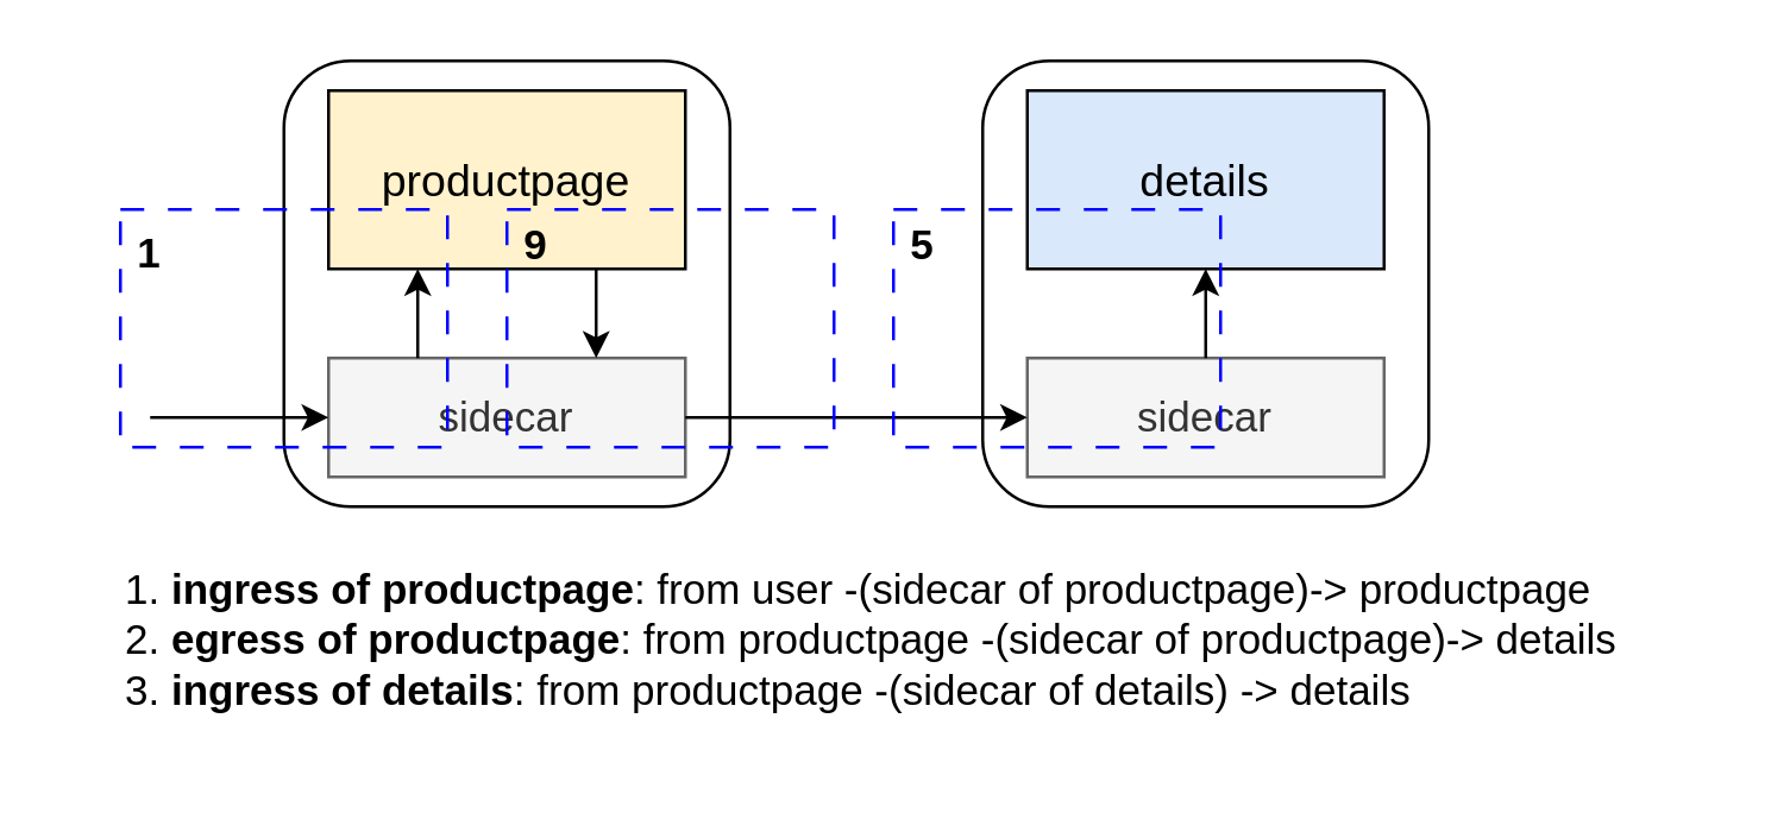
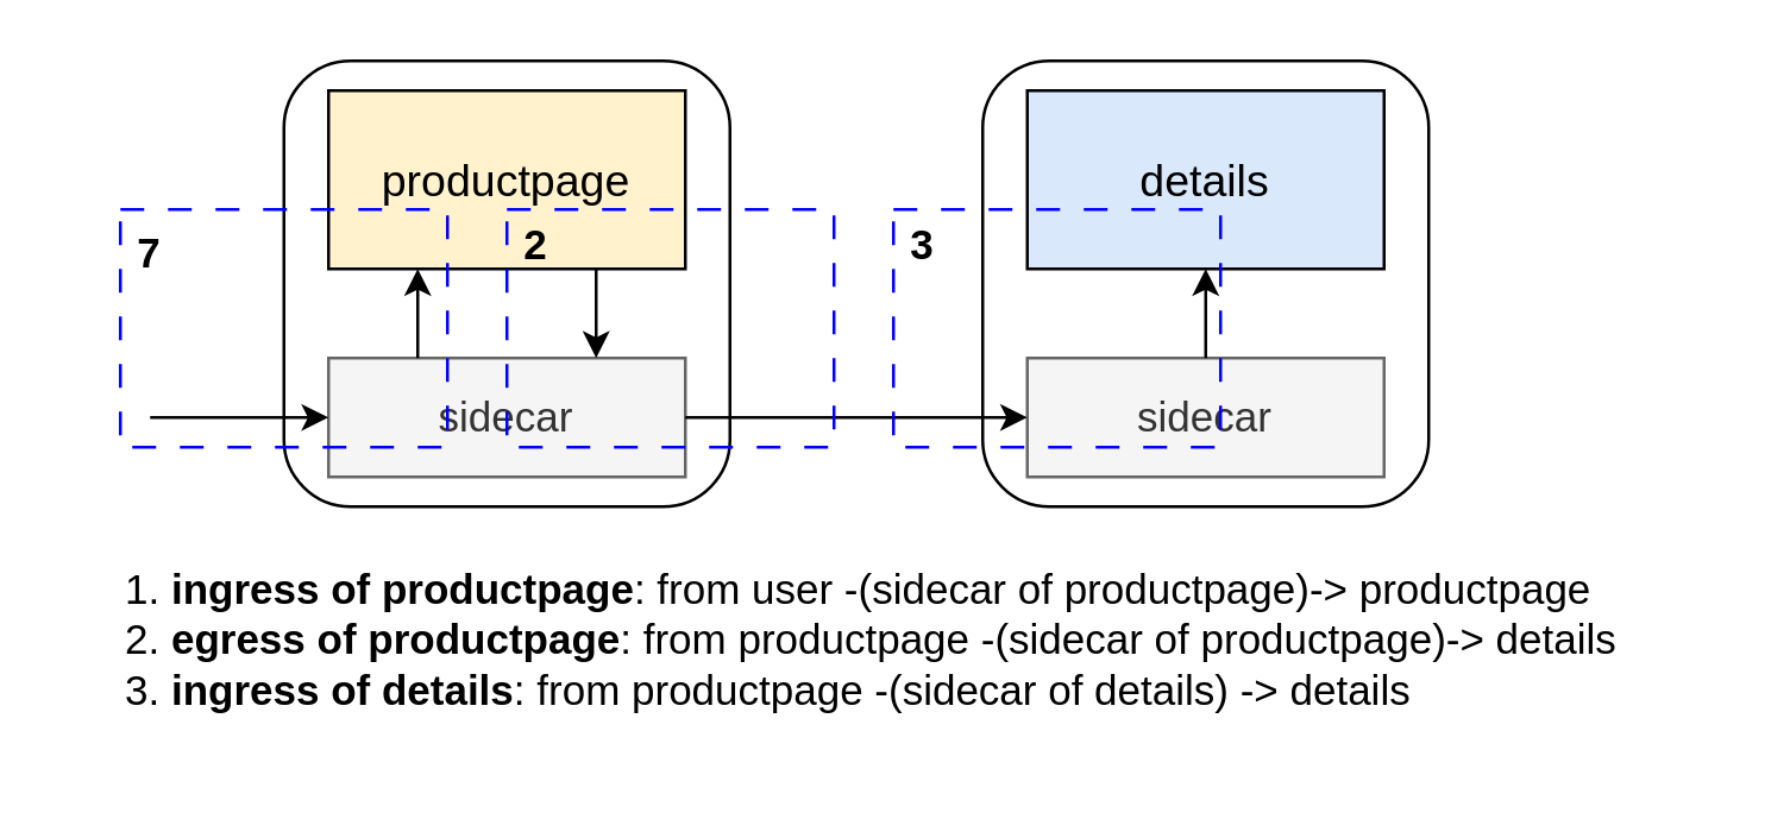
- <mxCell id="18" value="&lt;font style=&quot;font-size: 14px;&quot;&gt;&lt;b&gt;9&lt;/b&gt;&lt;/font&gt;" style="text;html=1;strokeColor=none;fillColor=none;align=center;verticalAlign=middle;whiteSpace=wrap;rounded=0;" vertex="1" parent="1"><mxGeometry x="150" y="67" width="60" height="30" as="geometry" /></mxCell>
+ <mxCell id="18" value="&lt;font style=&quot;font-size: 14px;&quot;&gt;&lt;b&gt;2&lt;/b&gt;&lt;/font&gt;" style="text;html=1;strokeColor=none;fillColor=none;align=center;verticalAlign=middle;whiteSpace=wrap;rounded=0;" vertex="1" parent="1"><mxGeometry x="150" y="67" width="60" height="30" as="geometry" /></mxCell>
- <mxCell id="19" value="&lt;font style=&quot;font-size: 14px;&quot;&gt;&lt;b&gt;5&lt;/b&gt;&lt;/font&gt;" style="text;html=1;strokeColor=none;fillColor=none;align=center;verticalAlign=middle;whiteSpace=wrap;rounded=0;" vertex="1" parent="1"><mxGeometry x="280" y="67" width="60" height="30" as="geometry" /></mxCell>
+ <mxCell id="19" value="&lt;font style=&quot;font-size: 14px;&quot;&gt;&lt;b&gt;3&lt;/b&gt;&lt;/font&gt;" style="text;html=1;strokeColor=none;fillColor=none;align=center;verticalAlign=middle;whiteSpace=wrap;rounded=0;" vertex="1" parent="1"><mxGeometry x="280" y="67" width="60" height="30" as="geometry" /></mxCell>
- <mxCell id="17" value="&lt;font style=&quot;font-size: 14px;&quot;&gt;&lt;b&gt;1&lt;/b&gt;&lt;/font&gt;" style="text;html=1;strokeColor=none;fillColor=none;align=center;verticalAlign=middle;whiteSpace=wrap;rounded=0;" vertex="1" parent="1"><mxGeometry x="20" y="70" width="60" height="30" as="geometry" /></mxCell>
+ <mxCell id="17" value="&lt;font style=&quot;font-size: 14px;&quot;&gt;&lt;b&gt;7&lt;/b&gt;&lt;/font&gt;" style="text;html=1;strokeColor=none;fillColor=none;align=center;verticalAlign=middle;whiteSpace=wrap;rounded=0;" vertex="1" parent="1"><mxGeometry x="20" y="70" width="60" height="30" as="geometry" /></mxCell>
